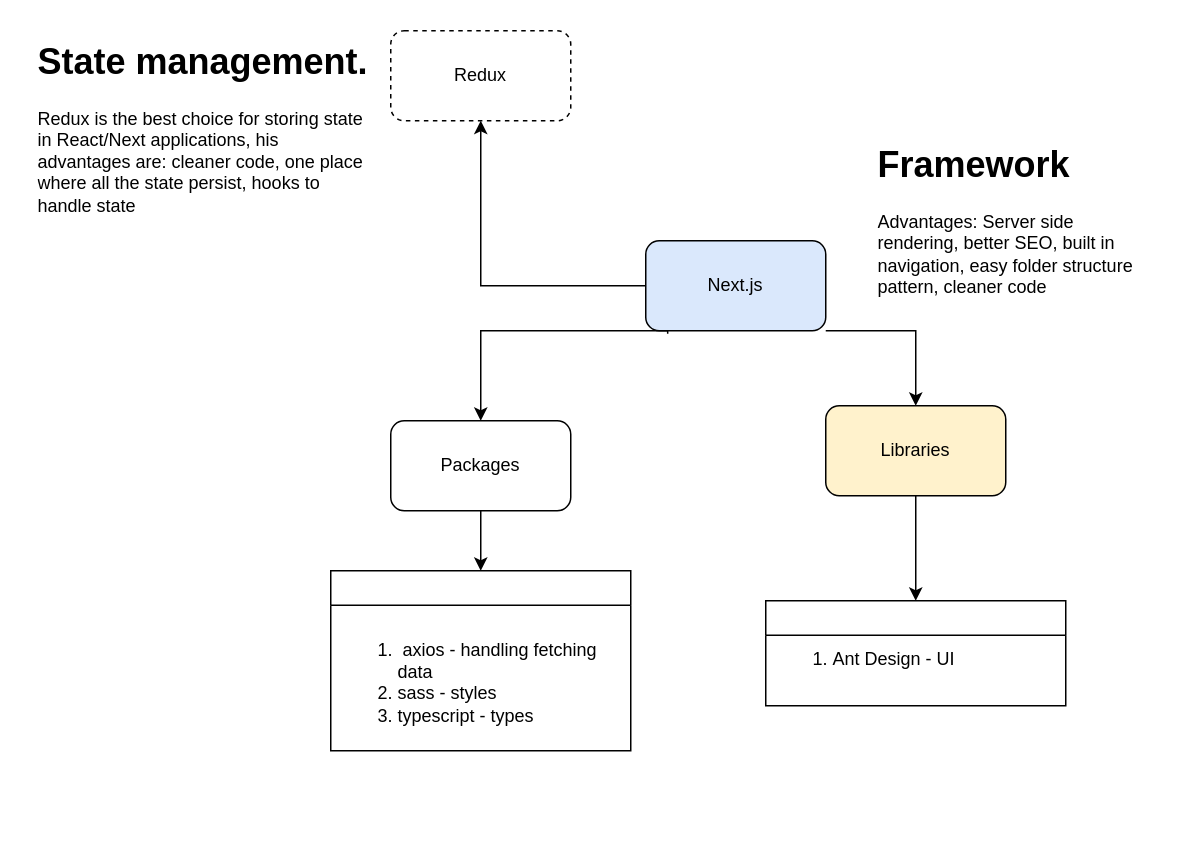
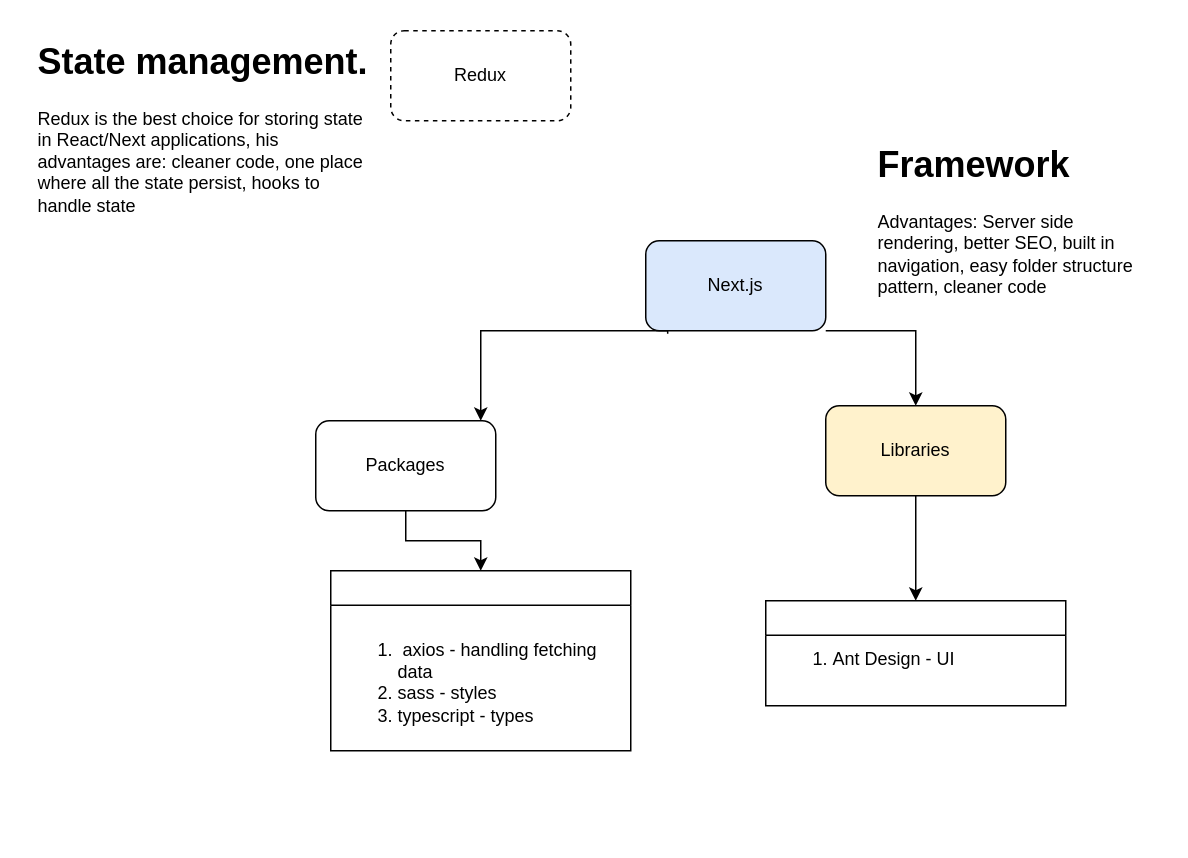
- <mxCell id="2" value="" style="edgeStyle=orthogonalEdgeStyle;rounded=0;orthogonalLoop=1;jettySize=auto;html=1;" edge="1" parent="1" source="5" target="6"><mxGeometry relative="1" as="geometry" /></mxCell>
- <mxCell id="10" value="Packages&lt;br&gt;" style="whiteSpace=wrap;html=1;rounded=1;" vertex="1" parent="1"><mxGeometry x="260" y="280" width="120" height="60" as="geometry" /></mxCell>
+ <mxCell id="10" value="Packages&lt;br&gt;" style="whiteSpace=wrap;html=1;rounded=1;" vertex="1" parent="1"><mxGeometry x="210" y="280" width="120" height="60" as="geometry" /></mxCell>
